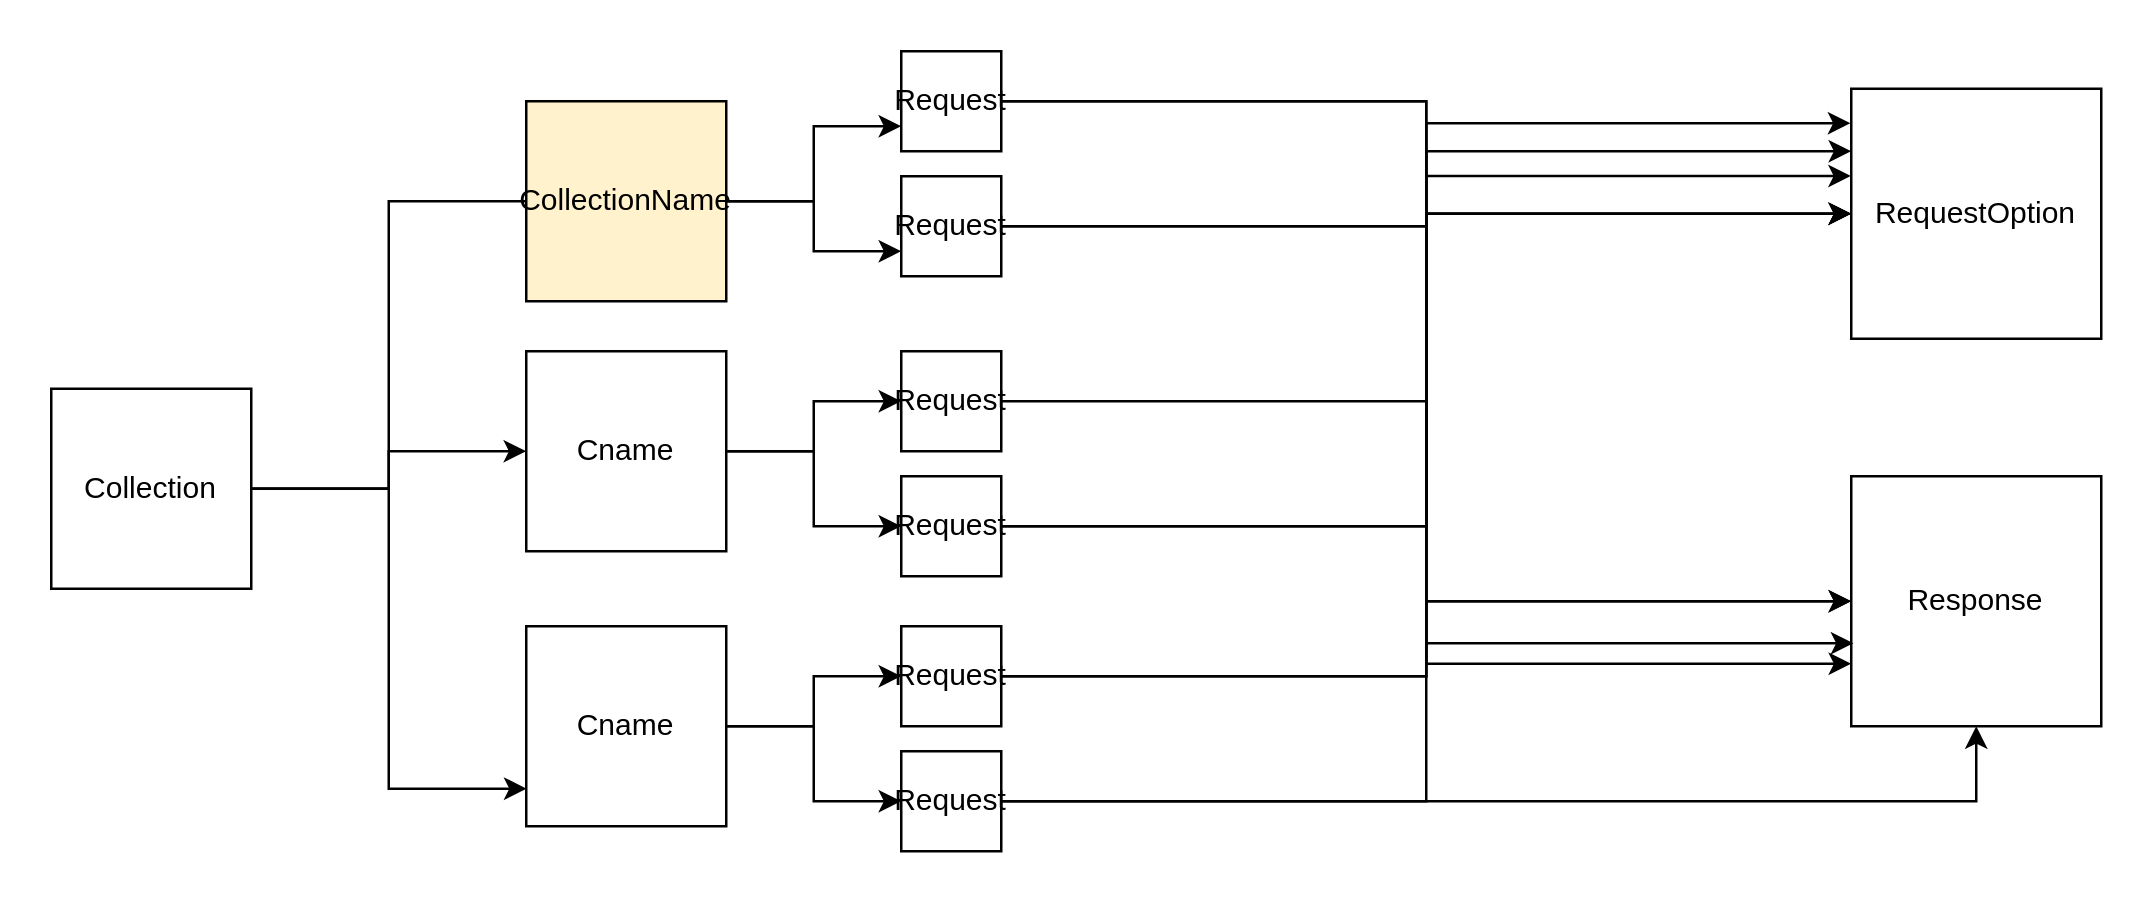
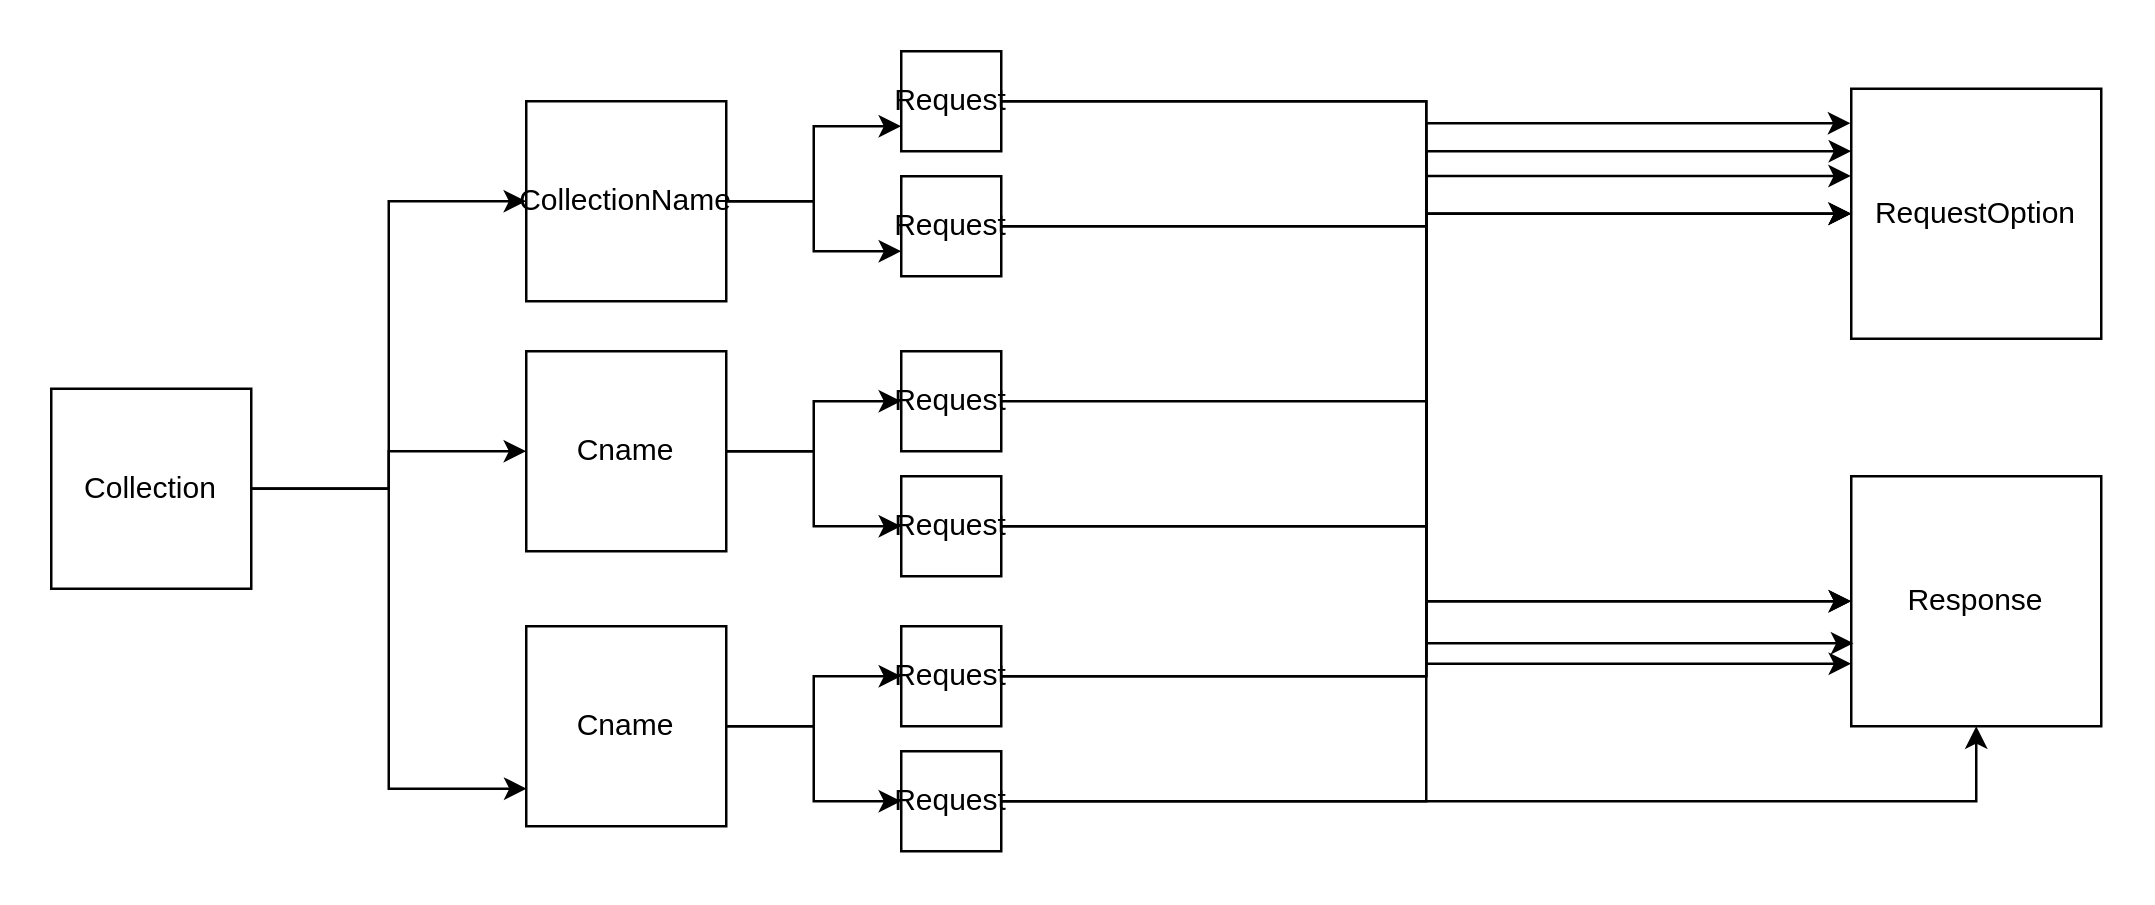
- <mxCell id="2" style="edgeStyle=orthogonalEdgeStyle;rounded=0;orthogonalLoop=1;jettySize=auto;html=1;entryX=0;entryY=0.5;entryDx=0;entryDy=0;endArrow=none;" edge="1" parent="1" source="5" target="18"><mxGeometry relative="1" as="geometry" /></mxCell>
+ <mxCell id="2" style="edgeStyle=orthogonalEdgeStyle;rounded=0;orthogonalLoop=1;jettySize=auto;html=1;entryX=0;entryY=0.5;entryDx=0;entryDy=0;" edge="1" parent="1" source="5" target="18"><mxGeometry relative="1" as="geometry" /></mxCell>
- <mxCell id="18" value="CollectionName" style="whiteSpace=wrap;html=1;aspect=fixed;fillColor=#fff2cc;" vertex="1" parent="1"><mxGeometry x="210" y="40" width="80" height="80" as="geometry" /></mxCell>
+ <mxCell id="18" value="CollectionName" style="whiteSpace=wrap;html=1;aspect=fixed;" vertex="1" parent="1"><mxGeometry x="210" y="40" width="80" height="80" as="geometry" /></mxCell>
